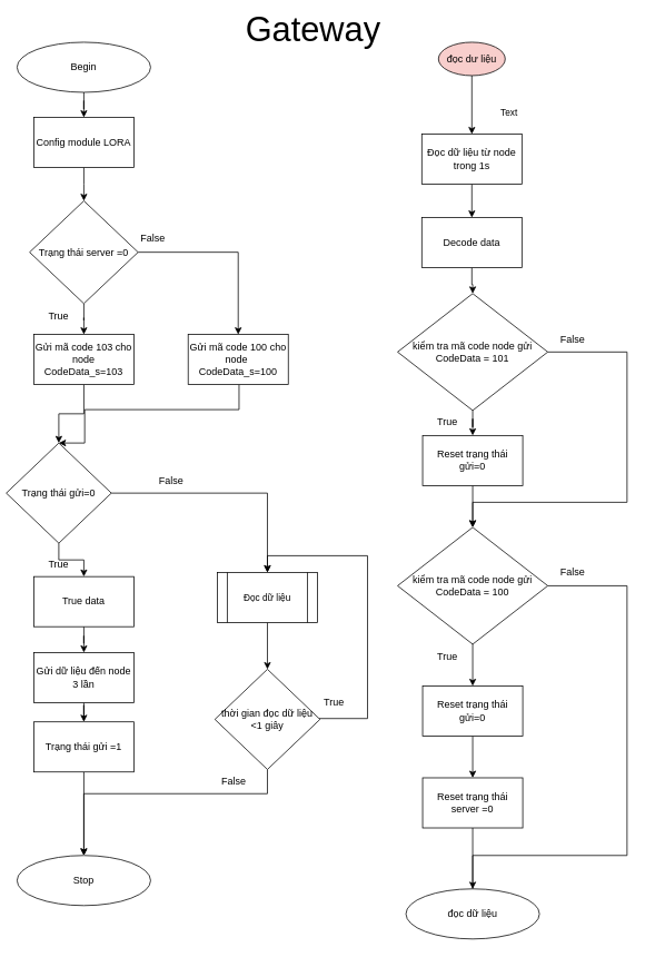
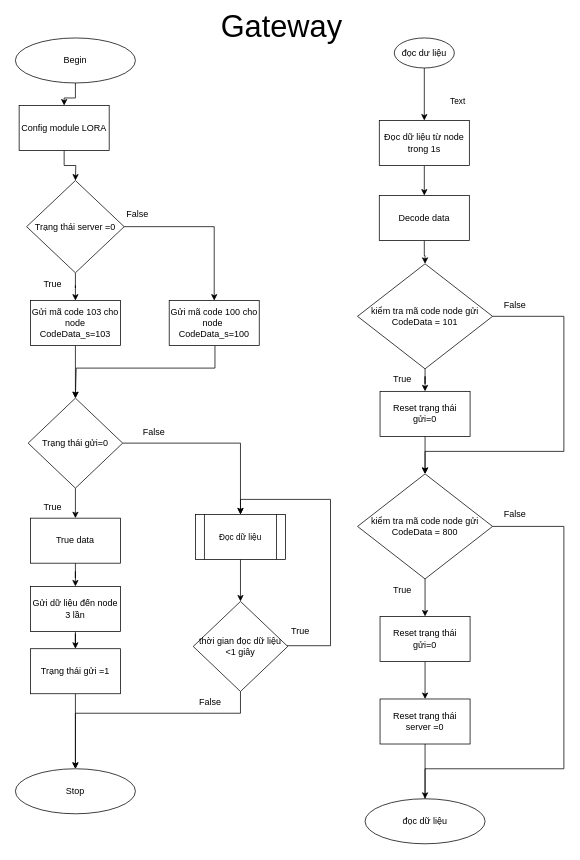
- <mxCell id="43" value="đọc dư liệu" style="ellipse;whiteSpace=wrap;html=1;fillColor=#f8cecc;" parent="1" vertex="1"><mxGeometry x="525" y="50" width="80" height="40" as="geometry" /></mxCell>
+ <mxCell id="43" value="đọc dư liệu" style="ellipse;whiteSpace=wrap;html=1;" parent="1" vertex="1"><mxGeometry x="525" y="50" width="80" height="40" as="geometry" /></mxCell>
- <mxCell id="5" value="Config module LORA" style="whiteSpace=wrap;html=1;" parent="1" vertex="1"><mxGeometry x="40" y="140" width="120" height="60" as="geometry" /></mxCell>
+ <mxCell id="5" value="Config module LORA" style="whiteSpace=wrap;html=1;" parent="1" vertex="1"><mxGeometry x="25" y="140" width="120" height="60" as="geometry" /></mxCell>
- <mxCell id="17" value="Trạng thái gửi=0" style="rhombus;whiteSpace=wrap;html=1;aspect=fixed;" parent="1" vertex="1"><mxGeometry x="7" y="530" width="126" height="120" as="geometry" /></mxCell>
+ <mxCell id="17" value="Trạng thái gửi=0" style="rhombus;whiteSpace=wrap;html=1;aspect=fixed;" parent="1" vertex="1"><mxGeometry x="37" y="530" width="126" height="120" as="geometry" /></mxCell>
- <mxCell id="33" value="kiểm tra mã code node gửi&lt;br style=&quot;border-color: var(--border-color);&quot;&gt;CodeData = 100" style="rhombus;whiteSpace=wrap;html=1;" parent="1" vertex="1"><mxGeometry x="476" y="631" width="180" height="140" as="geometry" /></mxCell>
+ <mxCell id="33" value="kiểm tra mã code node gửi&lt;br style=&quot;border-color: var(--border-color);&quot;&gt;CodeData = 800" style="rhombus;whiteSpace=wrap;html=1;" parent="1" vertex="1"><mxGeometry x="476" y="631" width="180" height="140" as="geometry" /></mxCell>
